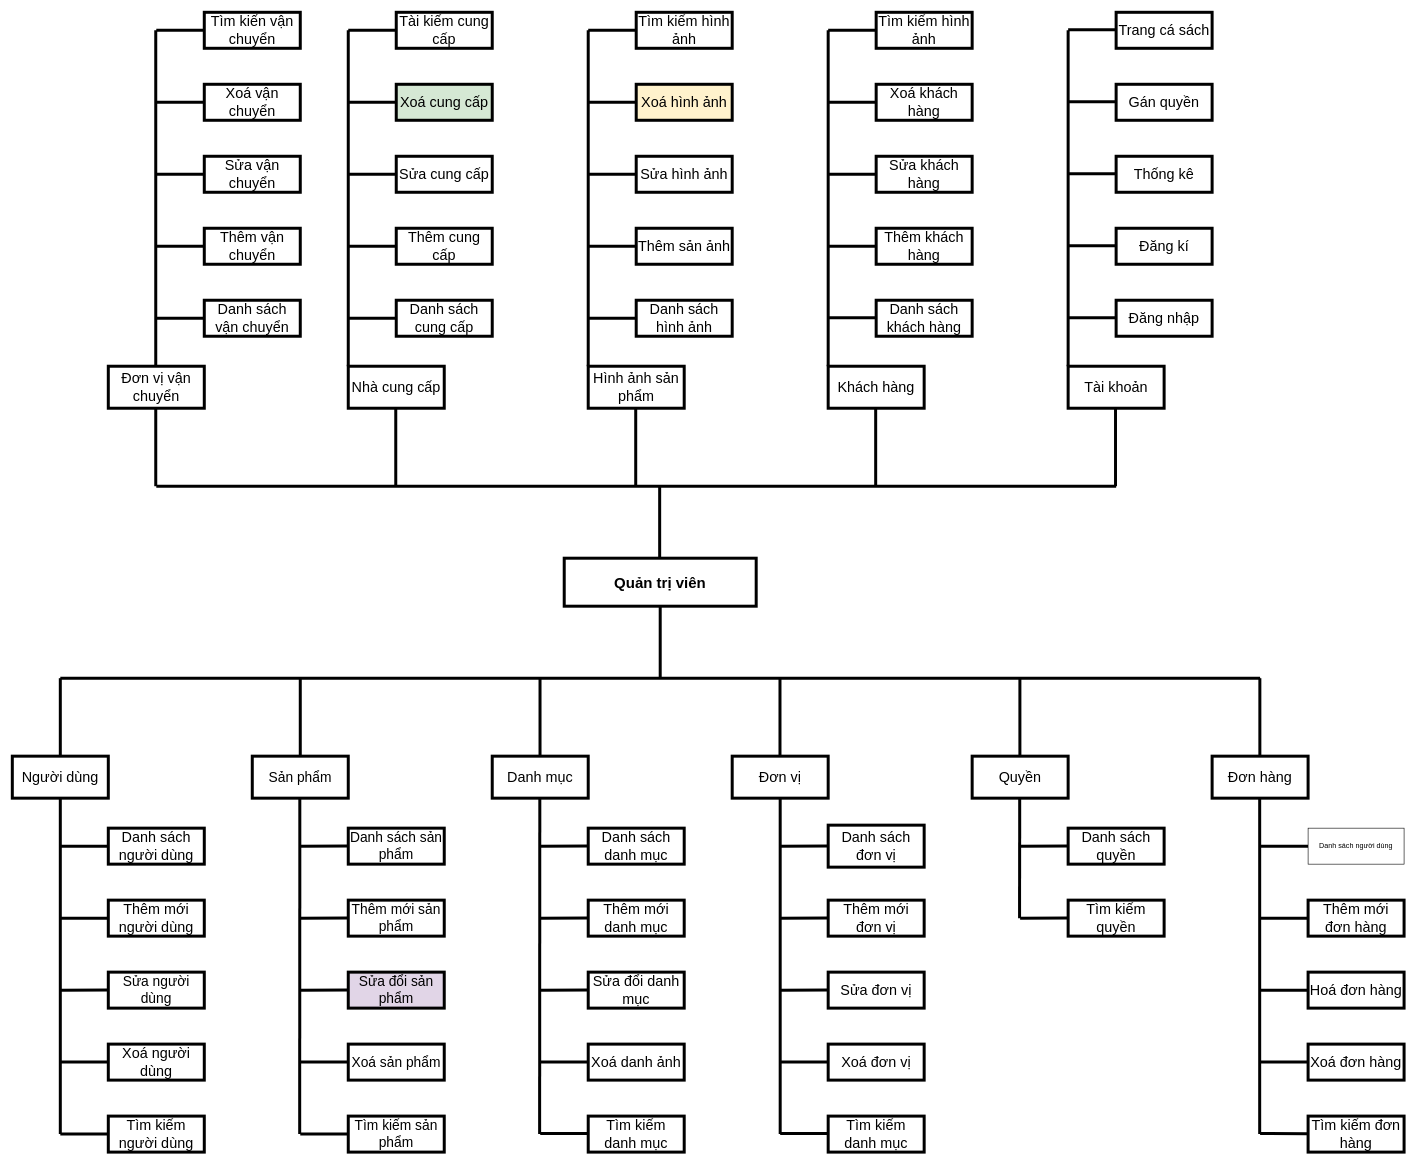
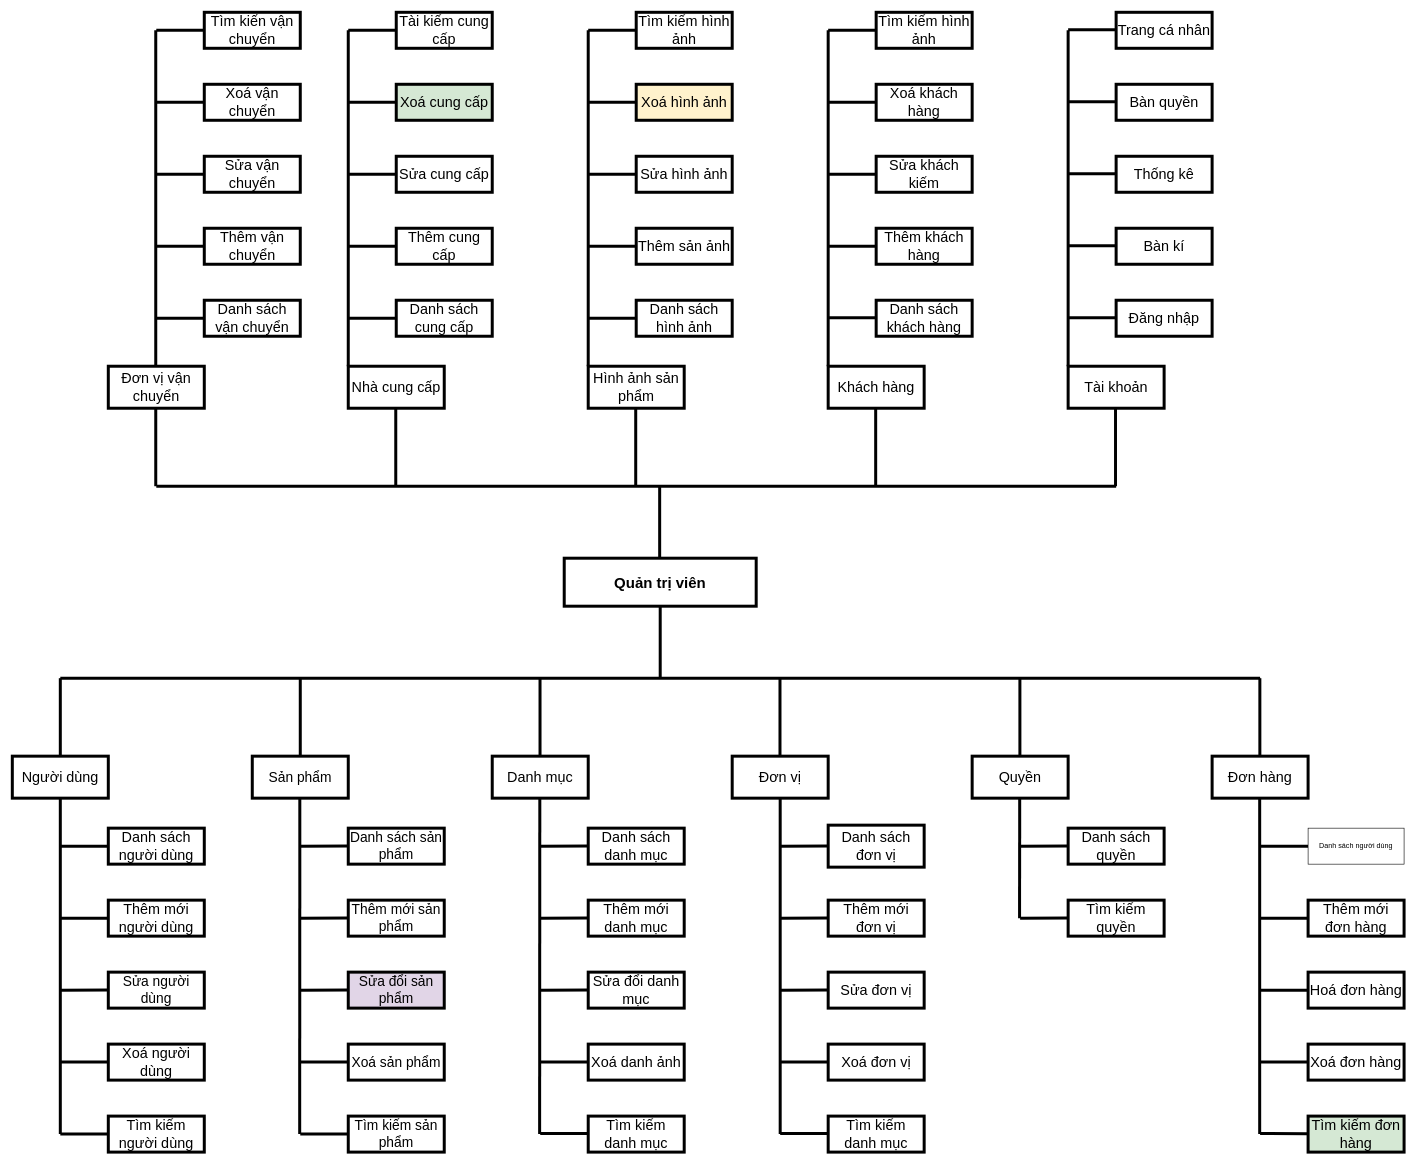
- <mxCell id="158" value="Trang cá sách" style="rounded=0;whiteSpace=wrap;html=1;fontSize=24;strokeWidth=5;" vertex="1" parent="1"><mxGeometry x="1860" y="20" width="160" height="60" as="geometry" /></mxCell>
+ <mxCell id="158" value="Trang cá nhân" style="rounded=0;whiteSpace=wrap;html=1;fontSize=24;strokeWidth=5;" vertex="1" parent="1"><mxGeometry x="1860" y="20" width="160" height="60" as="geometry" /></mxCell>
- <mxCell id="156" value="Gán quyền" style="rounded=0;whiteSpace=wrap;html=1;fontSize=24;strokeWidth=5;" parent="1" vertex="1"><mxGeometry x="1860" y="140" width="160" height="60" as="geometry" /></mxCell>
+ <mxCell id="156" value="Bàn quyền" style="rounded=0;whiteSpace=wrap;html=1;fontSize=24;strokeWidth=5;" parent="1" vertex="1"><mxGeometry x="1860" y="140" width="160" height="60" as="geometry" /></mxCell>
- <mxCell id="142" value="Sửa khách hàng" style="rounded=0;whiteSpace=wrap;html=1;fontSize=24;strokeWidth=5;" parent="1" vertex="1"><mxGeometry x="1460" y="260" width="160" height="60" as="geometry" /></mxCell>
+ <mxCell id="142" value="Sửa khách kiếm" style="rounded=0;whiteSpace=wrap;html=1;fontSize=24;strokeWidth=5;" parent="1" vertex="1"><mxGeometry x="1460" y="260" width="160" height="60" as="geometry" /></mxCell>
- <mxCell id="152" value="Đăng kí" style="rounded=0;whiteSpace=wrap;html=1;fontSize=24;strokeWidth=5;" parent="1" vertex="1"><mxGeometry x="1860" y="380" width="160" height="60" as="geometry" /></mxCell>
+ <mxCell id="152" value="Bàn kí" style="rounded=0;whiteSpace=wrap;html=1;fontSize=24;strokeWidth=5;" parent="1" vertex="1"><mxGeometry x="1860" y="380" width="160" height="60" as="geometry" /></mxCell>
- <mxCell id="76" value="Tìm kiếm đơn hàng" style="rounded=0;whiteSpace=wrap;html=1;fontSize=24;strokeWidth=5;" parent="1" vertex="1"><mxGeometry x="2180" y="1860" width="160" height="60" as="geometry" /></mxCell>
+ <mxCell id="76" value="Tìm kiếm đơn hàng" style="rounded=0;whiteSpace=wrap;html=1;fontSize=24;strokeWidth=5;fillColor=#d5e8d4;" parent="1" vertex="1"><mxGeometry x="2180" y="1860" width="160" height="60" as="geometry" /></mxCell>
